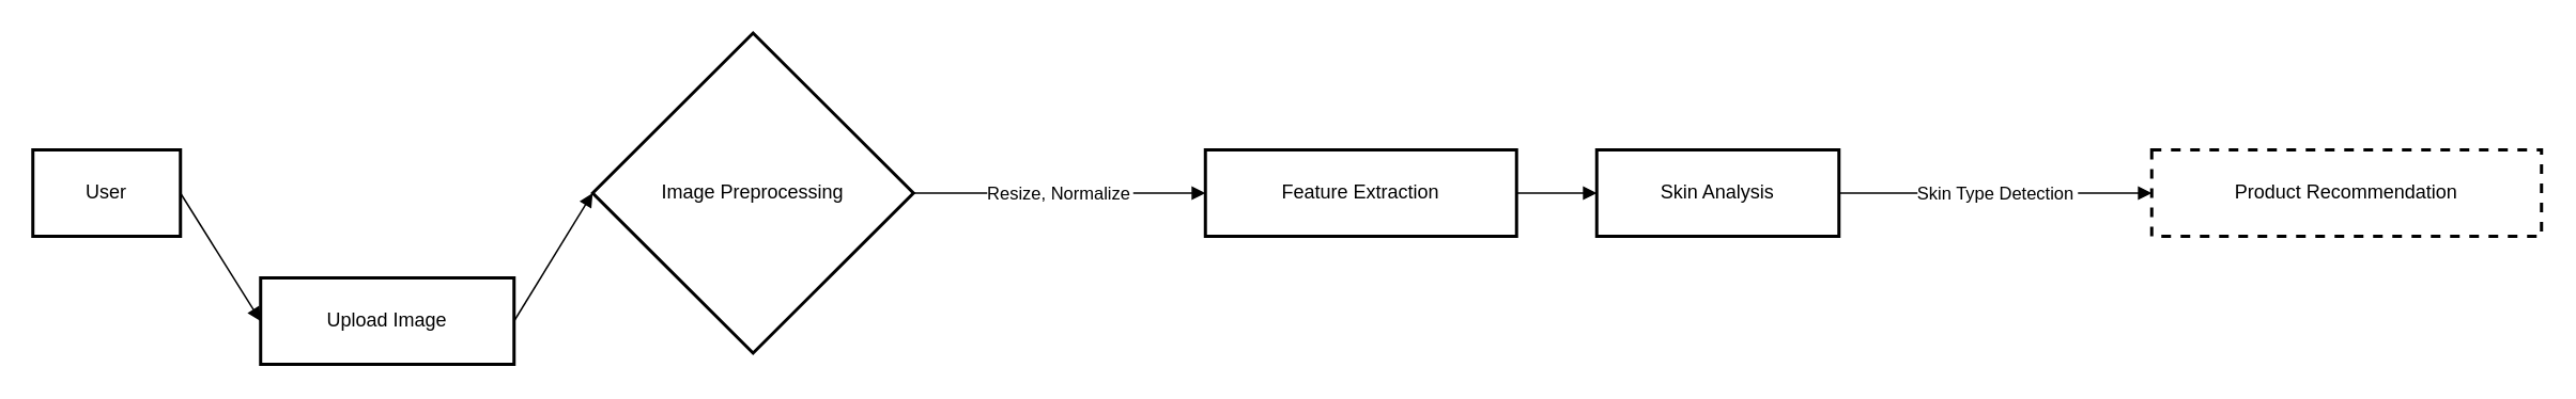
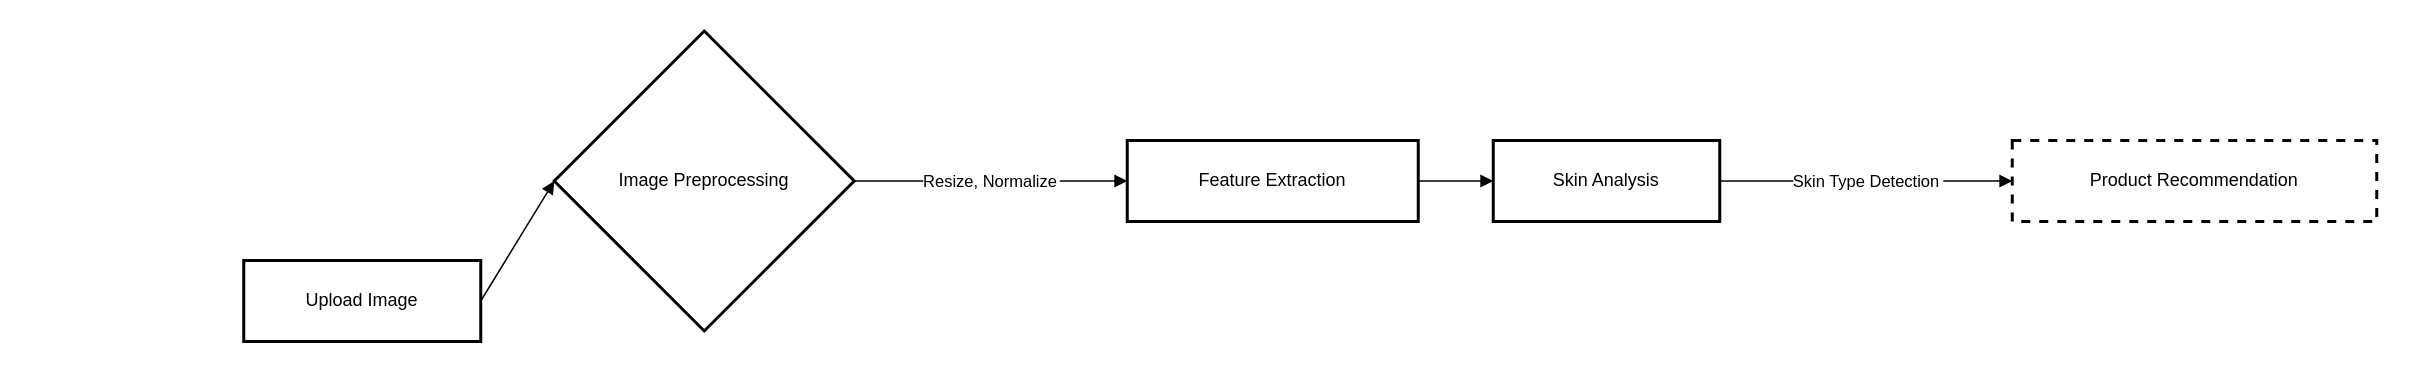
- <mxCell id="2" value="User" style="whiteSpace=wrap;strokeWidth=2;" vertex="1" parent="1"><mxGeometry x="20" y="93" width="92" height="54" as="geometry" /></mxCell>
- <mxCell id="8" value="" style="curved=1;startArrow=none;endArrow=block;exitX=1;exitY=0.5;entryX=0;entryY=0.5;" edge="1" parent="1" source="2" target="3"><mxGeometry relative="1" as="geometry"><Array as="points" /></mxGeometry></mxCell>
